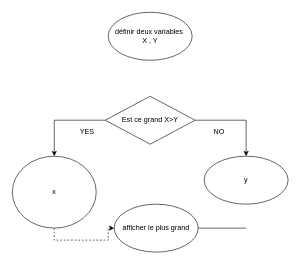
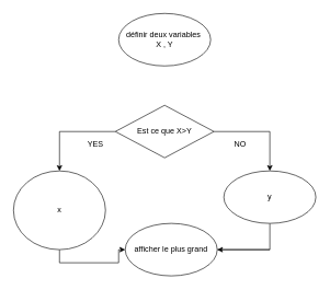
- <mxCell id="5" value="Est ce grand X&amp;gt;Y" style="rhombus;whiteSpace=wrap;html=1;" vertex="1" parent="1"><mxGeometry x="175" y="160" width="150" height="80" as="geometry" /></mxCell>
+ <mxCell id="5" value="Est ce que X&amp;gt;Y" style="rhombus;whiteSpace=wrap;html=1;" vertex="1" parent="1"><mxGeometry x="175" y="160" width="150" height="80" as="geometry" /></mxCell>
+ <mxCell id="8" style="edgeStyle=orthogonalEdgeStyle;rounded=0;orthogonalLoop=1;jettySize=auto;html=1;exitX=0.5;exitY=1;exitDx=0;exitDy=0;entryX=1;entryY=0.5;entryDx=0;entryDy=0;strokeColor=#000000;" edge="1" parent="1" source="9" target="13"><mxGeometry relative="1" as="geometry" /></mxCell>
- <mxCell id="6" style="edgeStyle=orthogonalEdgeStyle;rounded=0;orthogonalLoop=1;jettySize=auto;html=1;exitX=0.5;exitY=1;exitDx=0;exitDy=0;strokeColor=#000000;dashed=1;" edge="1" parent="1" source="7" target="13"><mxGeometry relative="1" as="geometry" /></mxCell>
+ <mxCell id="6" style="edgeStyle=orthogonalEdgeStyle;rounded=0;orthogonalLoop=1;jettySize=auto;html=1;exitX=0.5;exitY=1;exitDx=0;exitDy=0;strokeColor=#000000;" edge="1" parent="1" source="7" target="13"><mxGeometry relative="1" as="geometry" /></mxCell>
